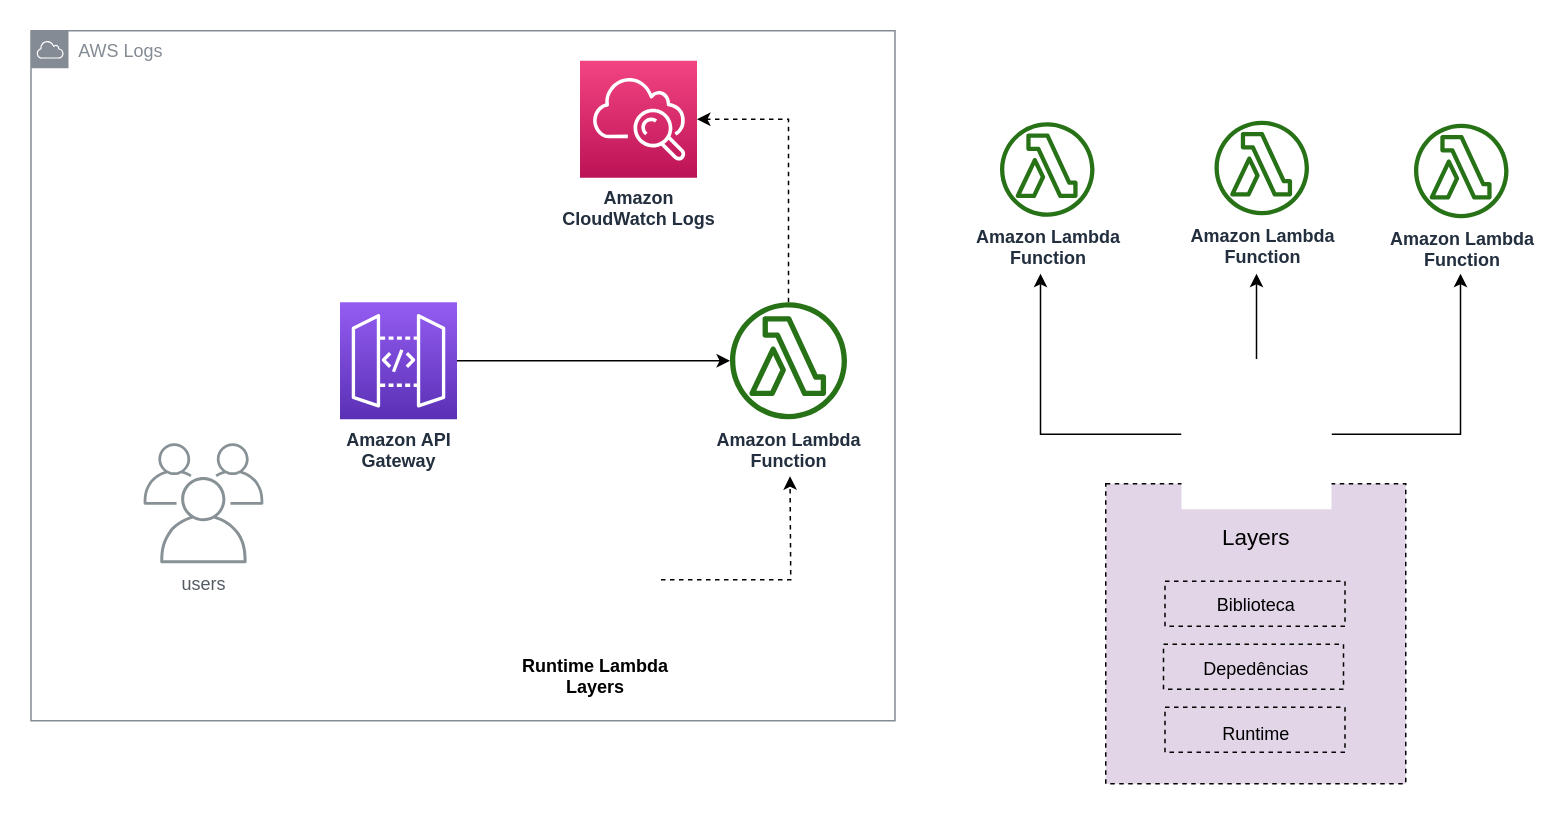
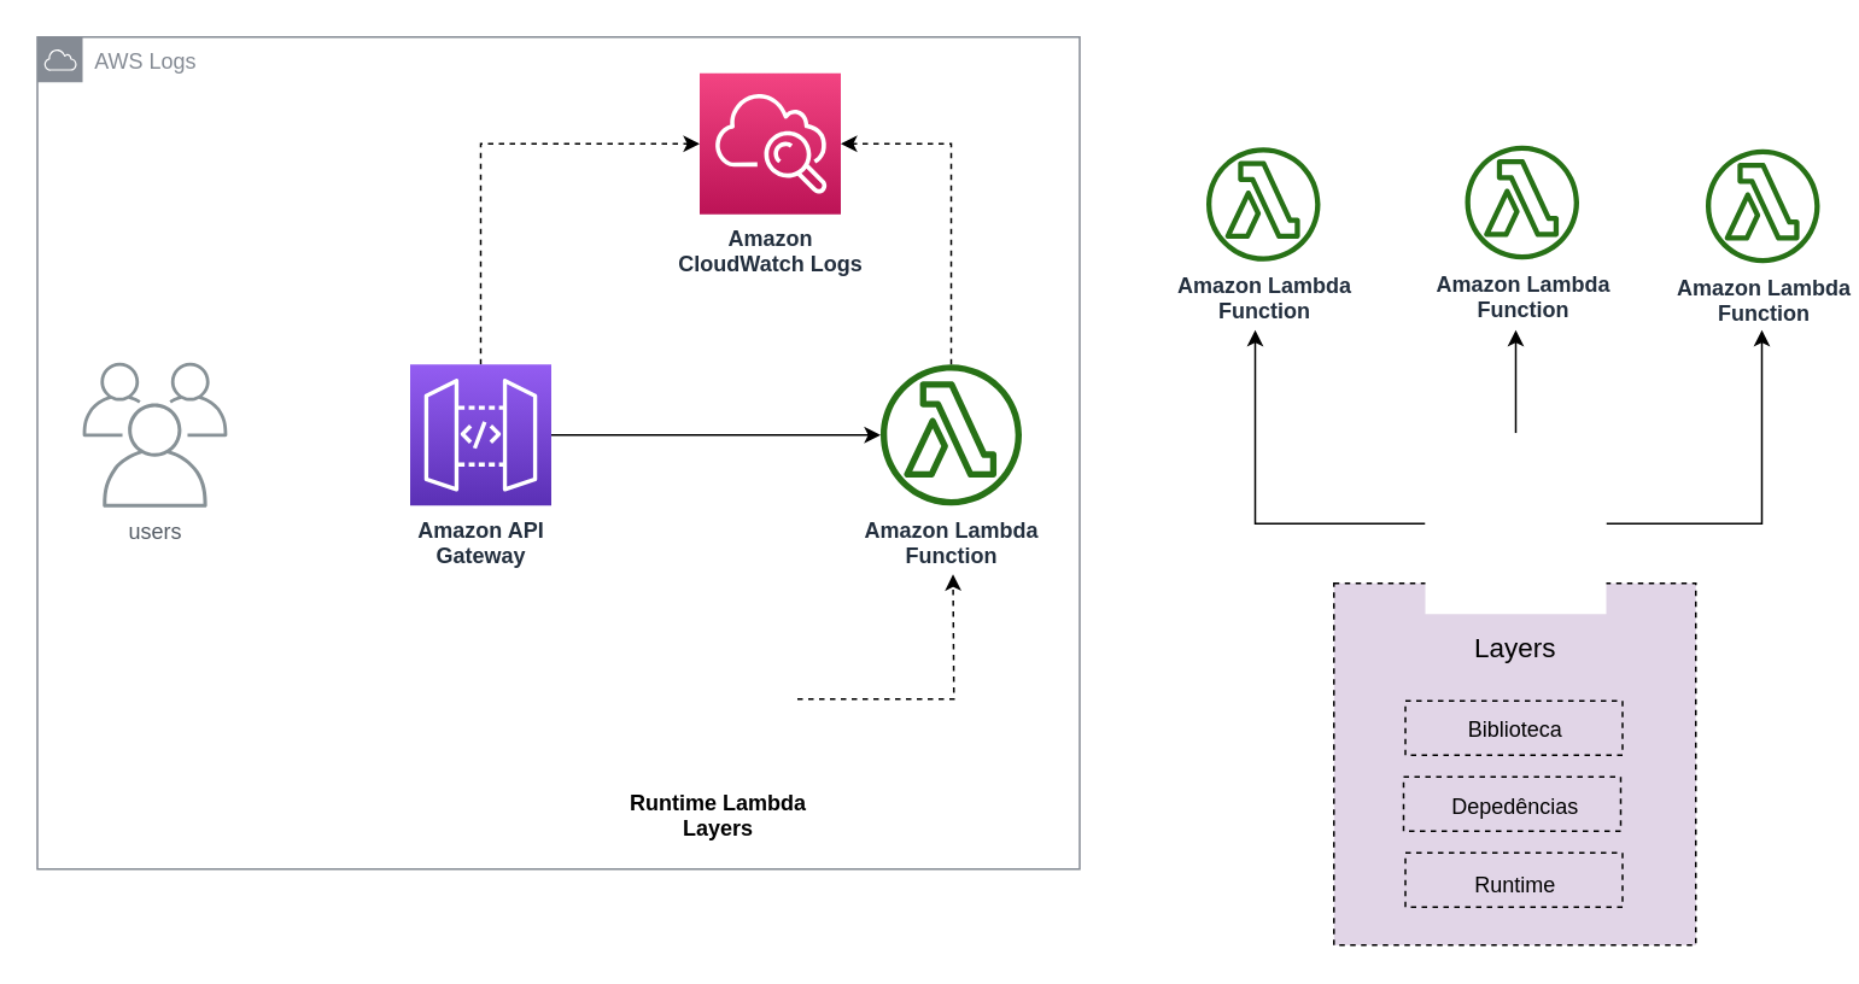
+ <mxCell id="7" style="edgeStyle=orthogonalEdgeStyle;rounded=0;orthogonalLoop=1;jettySize=auto;html=1;dashed=1;" parent="1" source="8" target="5" edge="1"><mxGeometry relative="1" as="geometry"><Array as="points"><mxPoint x="265" y="79" /></Array></mxGeometry></mxCell>
- <mxCell id="16" value="users" style="outlineConnect=0;gradientColor=none;fontColor=#545B64;strokeColor=none;fillColor=#879196;dashed=0;verticalLabelPosition=bottom;verticalAlign=top;align=center;html=1;fontSize=12;fontStyle=0;aspect=fixed;shape=mxgraph.aws4.illustration_users;pointerEvents=1" parent="1" vertex="1"><mxGeometry x="95" y="295" width="80" height="80" as="geometry" /></mxCell>
+ <mxCell id="16" value="users" style="outlineConnect=0;gradientColor=none;fontColor=#545B64;strokeColor=none;fillColor=#879196;dashed=0;verticalLabelPosition=bottom;verticalAlign=top;align=center;html=1;fontSize=12;fontStyle=0;aspect=fixed;shape=mxgraph.aws4.illustration_users;pointerEvents=1" parent="1" vertex="1"><mxGeometry x="45" y="200" width="80" height="80" as="geometry" /></mxCell>
